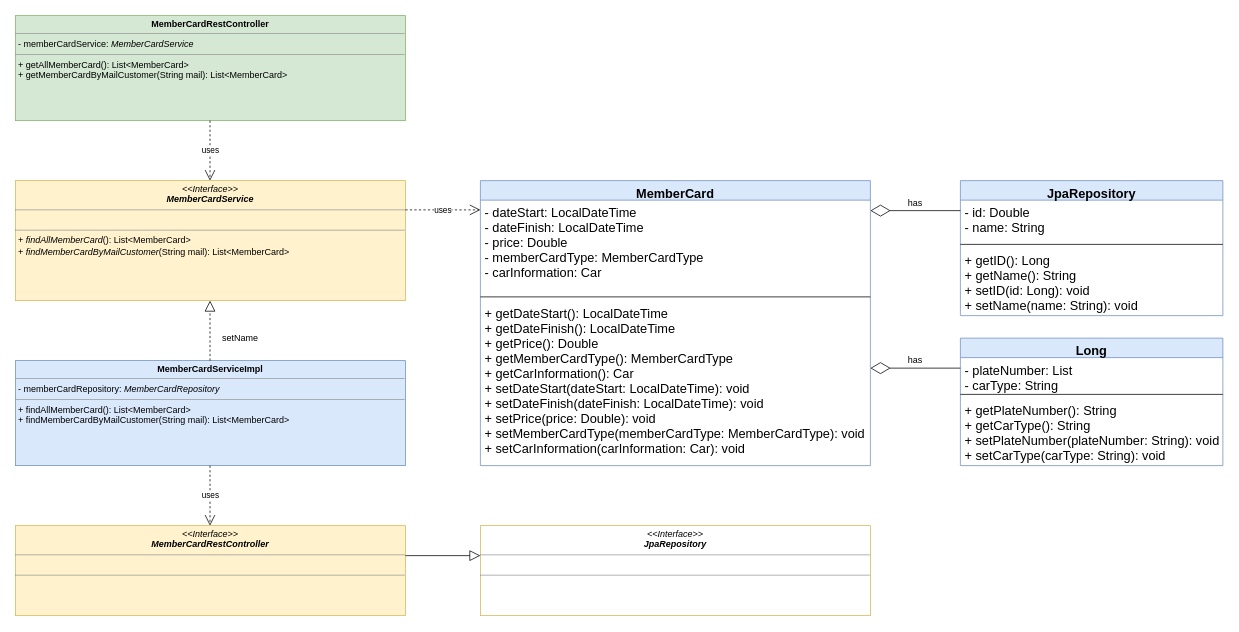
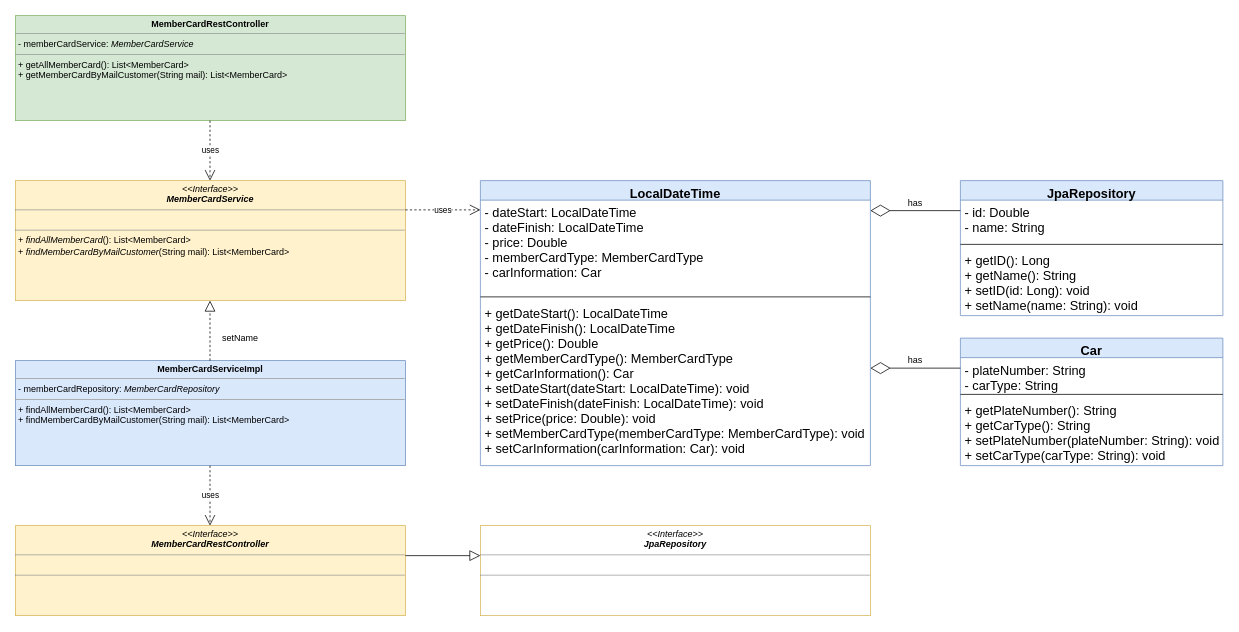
- <mxCell id="2" value="MemberCard" style="swimlane;fontStyle=1;align=center;verticalAlign=top;childLayout=stackLayout;horizontal=1;startSize=26;horizontalStack=0;resizeParent=1;resizeParentMax=0;resizeLast=0;collapsible=1;marginBottom=0;fillColor=#dae8fc;strokeColor=#6c8ebf;fontSize=17;" parent="1" vertex="1"><mxGeometry x="640" y="240" width="520" height="380" as="geometry"><mxRectangle x="180" y="160" width="120" height="26" as="alternateBounds" /></mxGeometry></mxCell>
+ <mxCell id="2" value="LocalDateTime" style="swimlane;fontStyle=1;align=center;verticalAlign=top;childLayout=stackLayout;horizontal=1;startSize=26;horizontalStack=0;resizeParent=1;resizeParentMax=0;resizeLast=0;collapsible=1;marginBottom=0;fillColor=#dae8fc;strokeColor=#6c8ebf;fontSize=17;" parent="1" vertex="1"><mxGeometry x="640" y="240" width="520" height="380" as="geometry"><mxRectangle x="180" y="160" width="120" height="26" as="alternateBounds" /></mxGeometry></mxCell>
- <mxCell id="10" value="Long" style="swimlane;fontStyle=1;align=center;verticalAlign=top;childLayout=stackLayout;horizontal=1;startSize=26;horizontalStack=0;resizeParent=1;resizeParentMax=0;resizeLast=0;collapsible=1;marginBottom=0;fillColor=#dae8fc;strokeColor=#6c8ebf;fontSize=17;" parent="1" vertex="1"><mxGeometry x="1280" y="450" width="350" height="170" as="geometry"><mxRectangle x="180" y="160" width="120" height="26" as="alternateBounds" /></mxGeometry></mxCell>
+ <mxCell id="10" value="Car" style="swimlane;fontStyle=1;align=center;verticalAlign=top;childLayout=stackLayout;horizontal=1;startSize=26;horizontalStack=0;resizeParent=1;resizeParentMax=0;resizeLast=0;collapsible=1;marginBottom=0;fillColor=#dae8fc;strokeColor=#6c8ebf;fontSize=17;" parent="1" vertex="1"><mxGeometry x="1280" y="450" width="350" height="170" as="geometry"><mxRectangle x="180" y="160" width="120" height="26" as="alternateBounds" /></mxGeometry></mxCell>
- <mxCell id="11" value="- plateNumber: List&#10;- carType: String" style="text;align=left;verticalAlign=top;spacingLeft=4;spacingRight=4;overflow=hidden;rotatable=0;points=[[0,0.5],[1,0.5]];portConstraint=eastwest;fontSize=17;" parent="10" vertex="1"><mxGeometry y="26" width="350" height="44" as="geometry" /></mxCell>
+ <mxCell id="11" value="- plateNumber: String&#10;- carType: String" style="text;align=left;verticalAlign=top;spacingLeft=4;spacingRight=4;overflow=hidden;rotatable=0;points=[[0,0.5],[1,0.5]];portConstraint=eastwest;fontSize=17;" parent="10" vertex="1"><mxGeometry y="26" width="350" height="44" as="geometry" /></mxCell>
